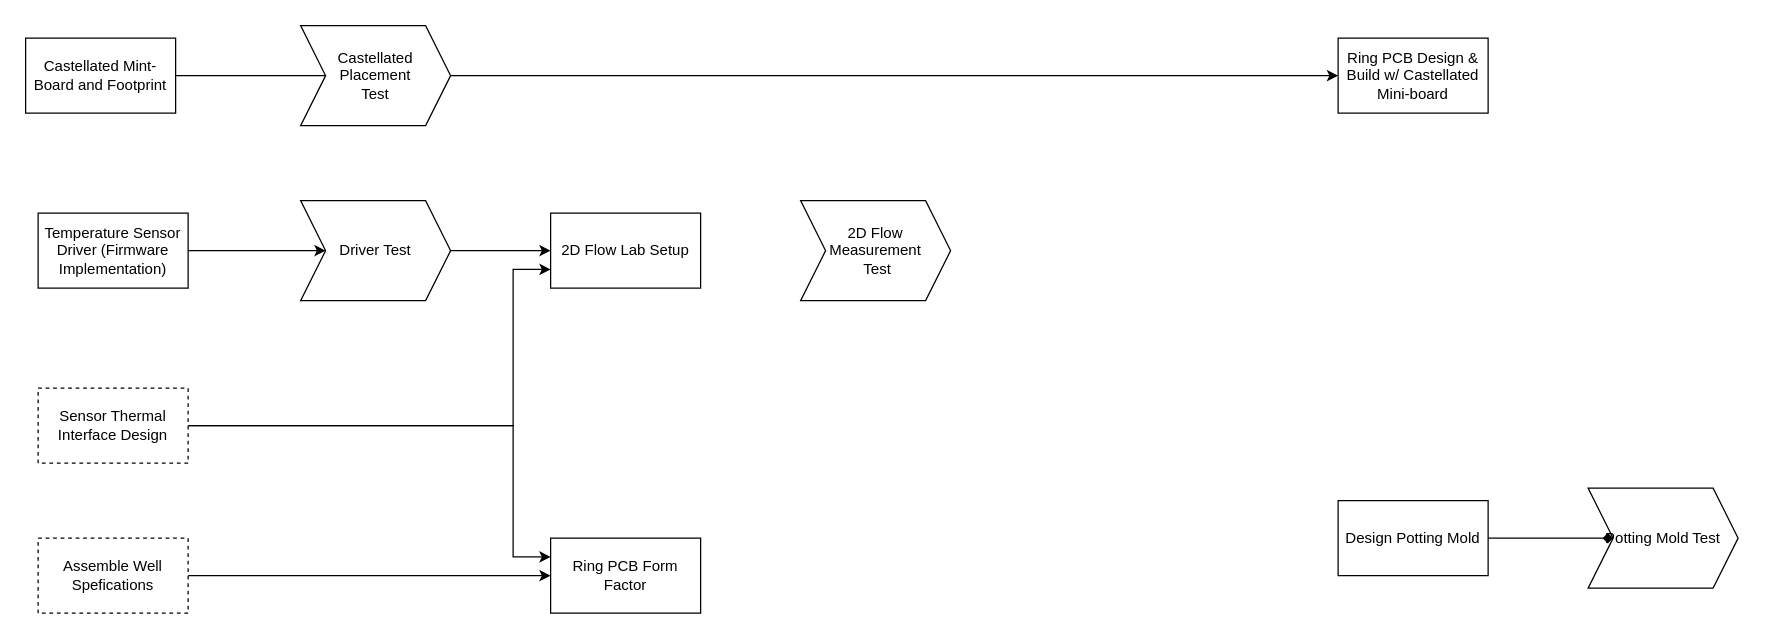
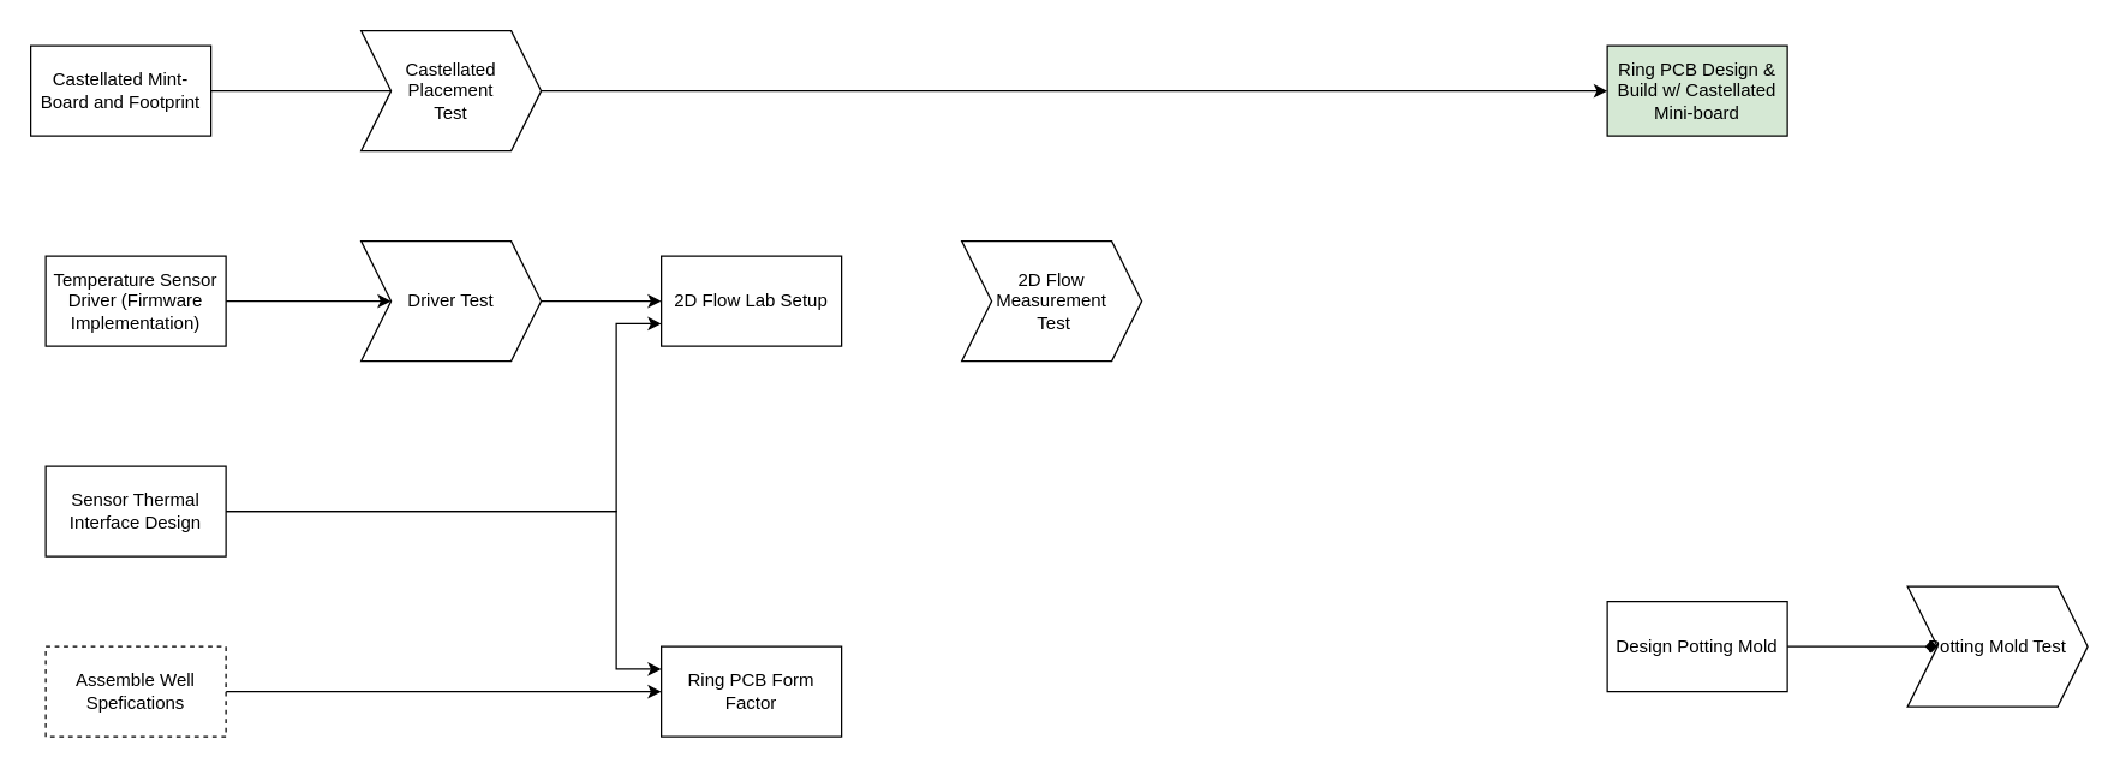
- <mxCell id="18" value="Ring PCB Design &amp;amp; Build w/ Castellated Mini-board" style="rounded=0;whiteSpace=wrap;html=1;" vertex="1" parent="1"><mxGeometry x="1070" y="30" width="120" height="60" as="geometry" /></mxCell>
+ <mxCell id="18" value="Ring PCB Design &amp;amp; Build w/ Castellated Mini-board" style="rounded=0;whiteSpace=wrap;html=1;fillColor=#d5e8d4;" vertex="1" parent="1"><mxGeometry x="1070" y="30" width="120" height="60" as="geometry" /></mxCell>
- <mxCell id="10" value="Sensor Thermal Interface Design" style="rounded=0;whiteSpace=wrap;html=1;dashed=1;" vertex="1" parent="1"><mxGeometry x="30" y="310" width="120" height="60" as="geometry" /></mxCell>
+ <mxCell id="10" value="Sensor Thermal Interface Design" style="rounded=0;whiteSpace=wrap;html=1;" vertex="1" parent="1"><mxGeometry x="30" y="310" width="120" height="60" as="geometry" /></mxCell>
